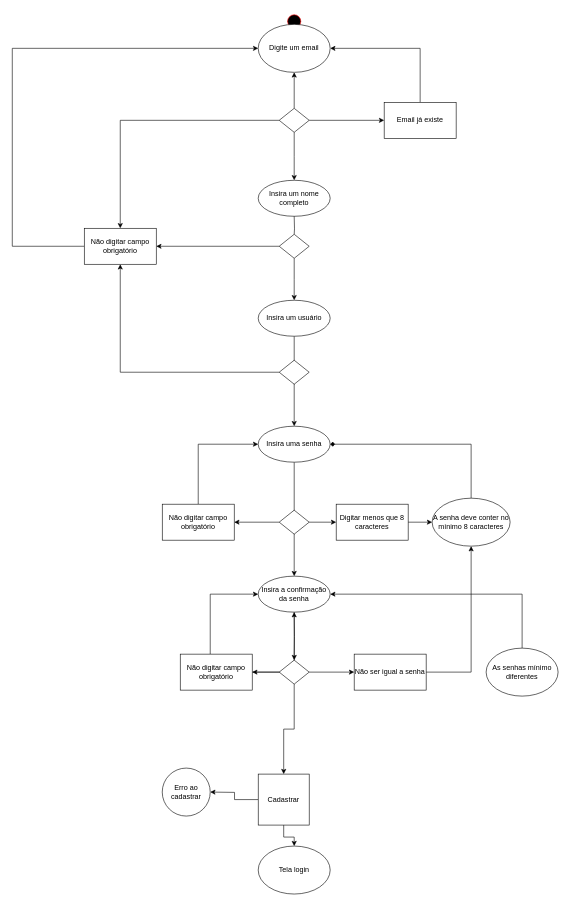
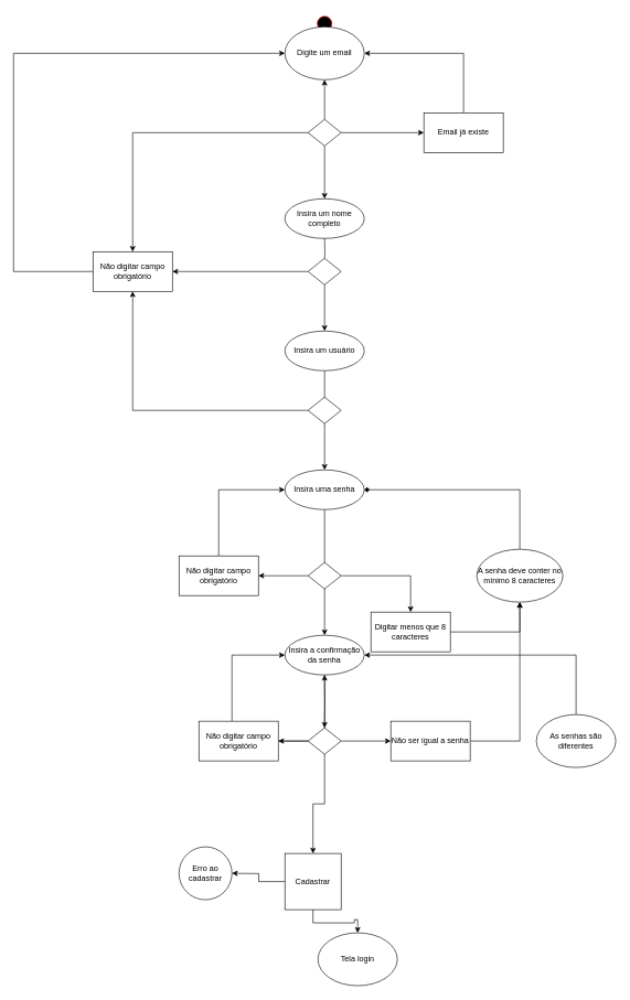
- <mxCell id="42" value="Digitar menos que 8 caracteres" style="whiteSpace=wrap;html=1;" vertex="1" parent="1"><mxGeometry x="560" y="840" width="120" height="60" as="geometry" /></mxCell>
+ <mxCell id="42" value="Digitar menos que 8 caracteres" style="whiteSpace=wrap;html=1;" vertex="1" parent="1"><mxGeometry x="560" y="925" width="120" height="60" as="geometry" /></mxCell>
- <mxCell id="50" value="As senhas mínimo diferentes" style="ellipse;whiteSpace=wrap;html=1;rounded=0;" vertex="1" parent="1"><mxGeometry x="810" y="1080" width="120" height="80" as="geometry" /></mxCell>
+ <mxCell id="50" value="As senhas são diferentes" style="ellipse;whiteSpace=wrap;html=1;rounded=0;" vertex="1" parent="1"><mxGeometry x="810" y="1080" width="120" height="80" as="geometry" /></mxCell>
- <mxCell id="7" value="Tela login" style="ellipse;whiteSpace=wrap;html=1;rounded=0;" parent="1" vertex="1"><mxGeometry x="430" y="1410" width="120" height="80" as="geometry" /></mxCell>
+ <mxCell id="7" value="Tela login" style="ellipse;whiteSpace=wrap;html=1;rounded=0;" parent="1" vertex="1"><mxGeometry x="480" y="1410" width="120" height="80" as="geometry" /></mxCell>
